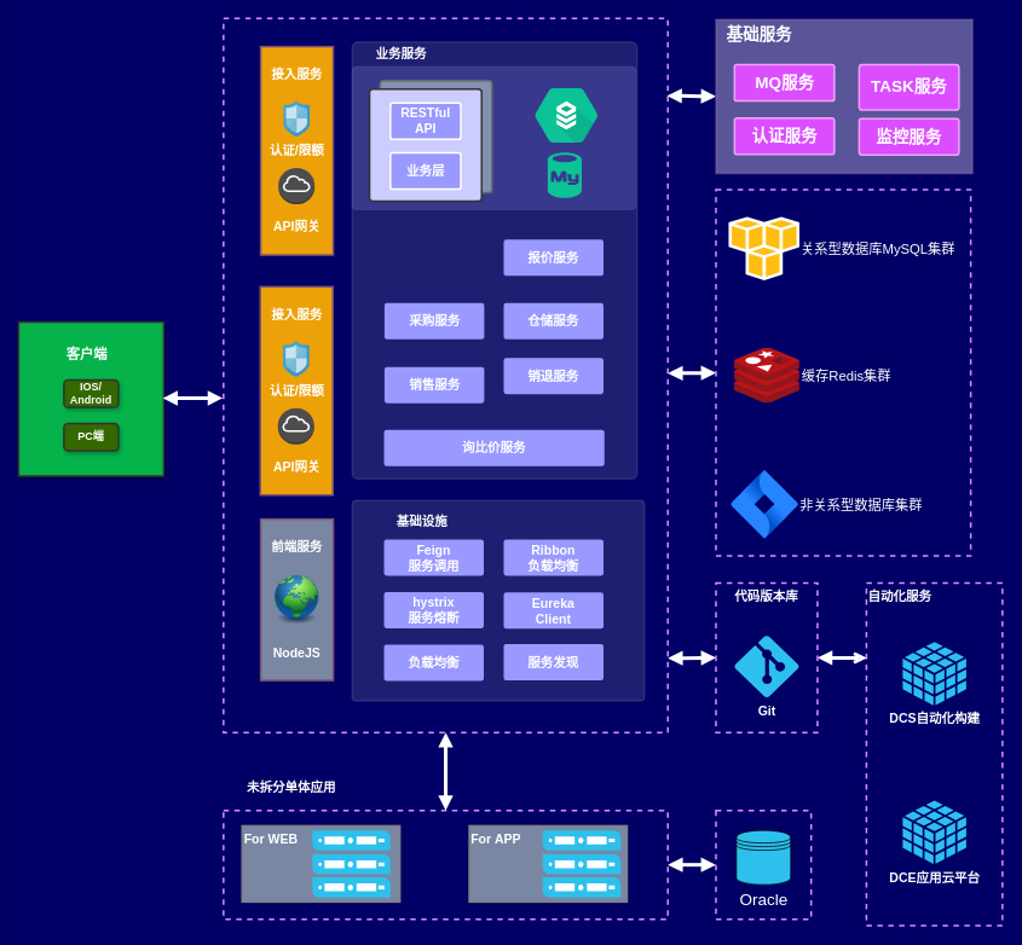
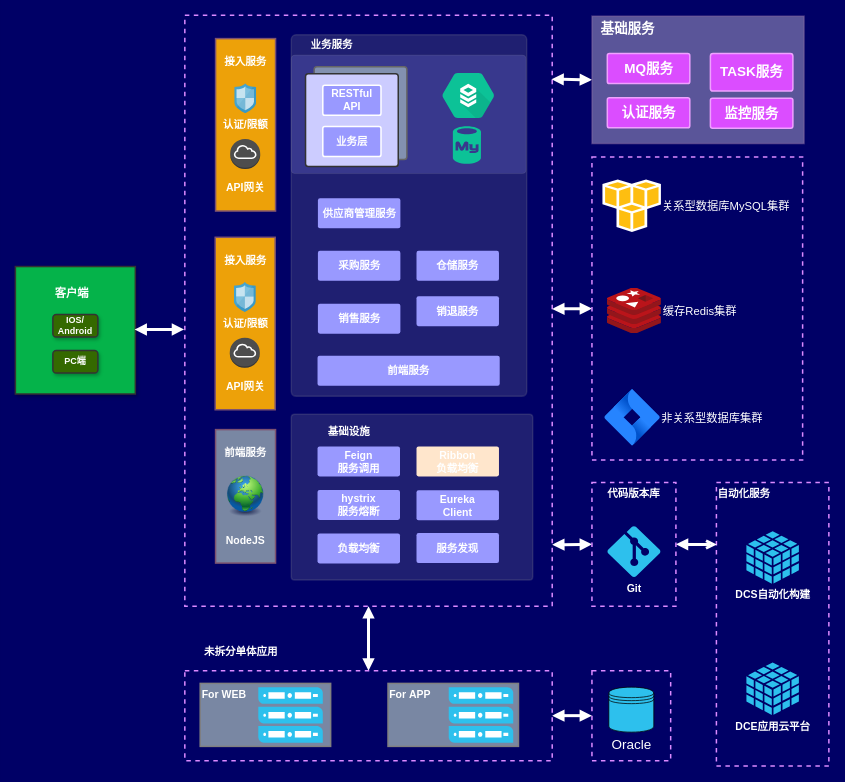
+ <mxCell id="32" value="供应商管理服务" style="rounded=1;whiteSpace=wrap;html=1;shadow=0;glass=0;strokeColor=none;strokeWidth=2;fillColor=#9999FF;fontSize=14;fontColor=#FFFFFF;align=center;arcSize=7;fontStyle=1" parent="1" vertex="1"><mxGeometry x="423.5" y="264" width="110" height="40" as="geometry" /></mxCell>
- <mxCell id="35" value="报价服务" style="rounded=1;whiteSpace=wrap;html=1;shadow=0;glass=0;strokeColor=none;strokeWidth=2;fillColor=#9999FF;fontSize=14;fontColor=#FFFFFF;align=center;arcSize=7;fontStyle=1" parent="1" vertex="1"><mxGeometry x="555" y="264" width="110" height="40" as="geometry" /></mxCell>
- <mxCell id="38" value="询比价服务" style="rounded=1;whiteSpace=wrap;html=1;shadow=0;glass=0;strokeColor=none;strokeWidth=2;fillColor=#9999FF;fontSize=14;fontColor=#FFFFFF;align=center;arcSize=7;fontStyle=1" parent="1" vertex="1"><mxGeometry x="423" y="474" width="243" height="40" as="geometry" /></mxCell>
+ <mxCell id="38" value="前端服务" style="rounded=1;whiteSpace=wrap;html=1;shadow=0;glass=0;strokeColor=none;strokeWidth=2;fillColor=#9999FF;fontSize=14;fontColor=#FFFFFF;align=center;arcSize=7;fontStyle=1" parent="1" vertex="1"><mxGeometry x="423" y="474" width="243" height="40" as="geometry" /></mxCell>
- <mxCell id="48" value="Ribbon&lt;br&gt;负载均衡" style="rounded=1;whiteSpace=wrap;html=1;shadow=0;glass=0;strokeColor=none;strokeWidth=2;fillColor=#9999FF;fontSize=14;fontColor=#FFFFFF;align=center;arcSize=7;fontStyle=1" parent="1" vertex="1"><mxGeometry x="555" y="595" width="110" height="40" as="geometry" /></mxCell>
+ <mxCell id="48" value="Ribbon&lt;br&gt;负载均衡" style="rounded=1;whiteSpace=wrap;html=1;shadow=0;glass=0;strokeColor=none;strokeWidth=2;fillColor=#ffe6cc;fontSize=14;fontColor=#FFFFFF;align=center;arcSize=7;fontStyle=1;" parent="1" vertex="1"><mxGeometry x="555" y="595" width="110" height="40" as="geometry" /></mxCell>
